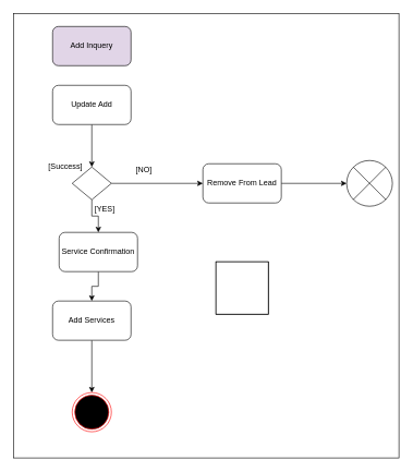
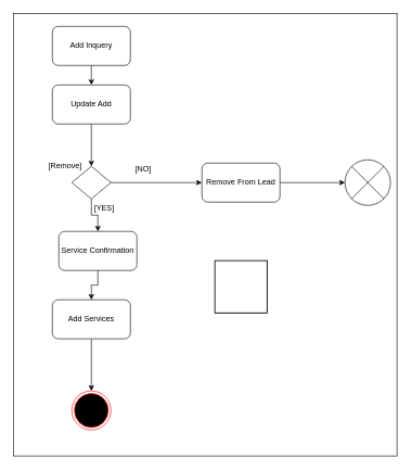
- <mxCell id="3" value="Add Inquery" style="rounded=1;whiteSpace=wrap;html=1;fillColor=#e1d5e7;" parent="1" vertex="1"><mxGeometry x="80" y="40" width="120" height="60" as="geometry" /></mxCell>
+ <mxCell id="3" value="Add Inquery" style="rounded=1;whiteSpace=wrap;html=1;" parent="1" vertex="1"><mxGeometry x="80" y="40" width="120" height="60" as="geometry" /></mxCell>
+ <mxCell id="2" style="edgeStyle=orthogonalEdgeStyle;rounded=0;orthogonalLoop=1;jettySize=auto;html=1;exitX=0.5;exitY=1;exitDx=0;exitDy=0;entryX=0.5;entryY=0;entryDx=0;entryDy=0;" parent="1" source="3" target="5" edge="1"><mxGeometry relative="1" as="geometry" /></mxCell>
- <mxCell id="9" value="[Success]" style="text;html=1;strokeColor=none;fillColor=none;align=center;verticalAlign=middle;whiteSpace=wrap;rounded=0;" parent="1" vertex="1"><mxGeometry x="80" y="245" width="40" height="20" as="geometry" /></mxCell>
+ <mxCell id="9" value="[Remove]" style="text;html=1;strokeColor=none;fillColor=none;align=center;verticalAlign=middle;whiteSpace=wrap;rounded=0;" parent="1" vertex="1"><mxGeometry x="80" y="245" width="40" height="20" as="geometry" /></mxCell>
